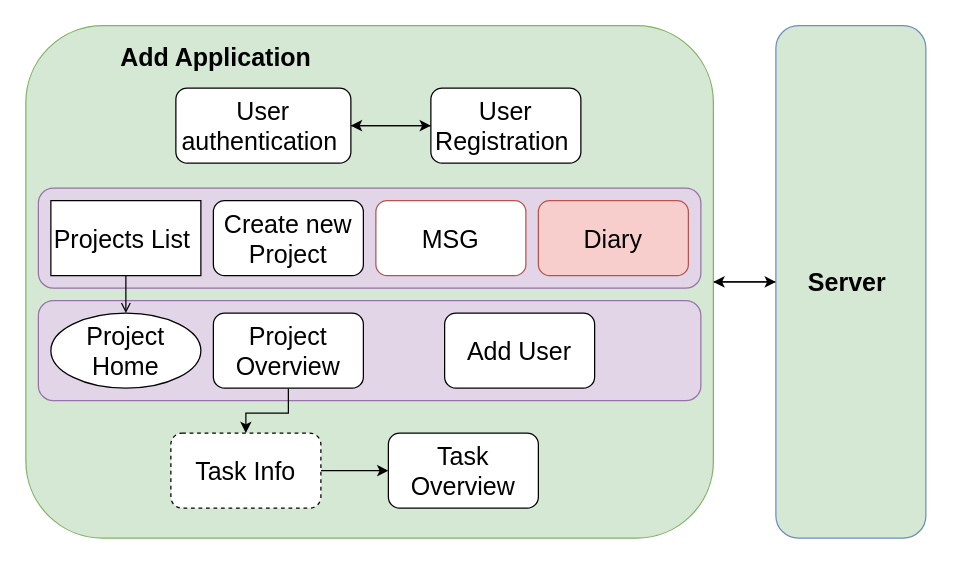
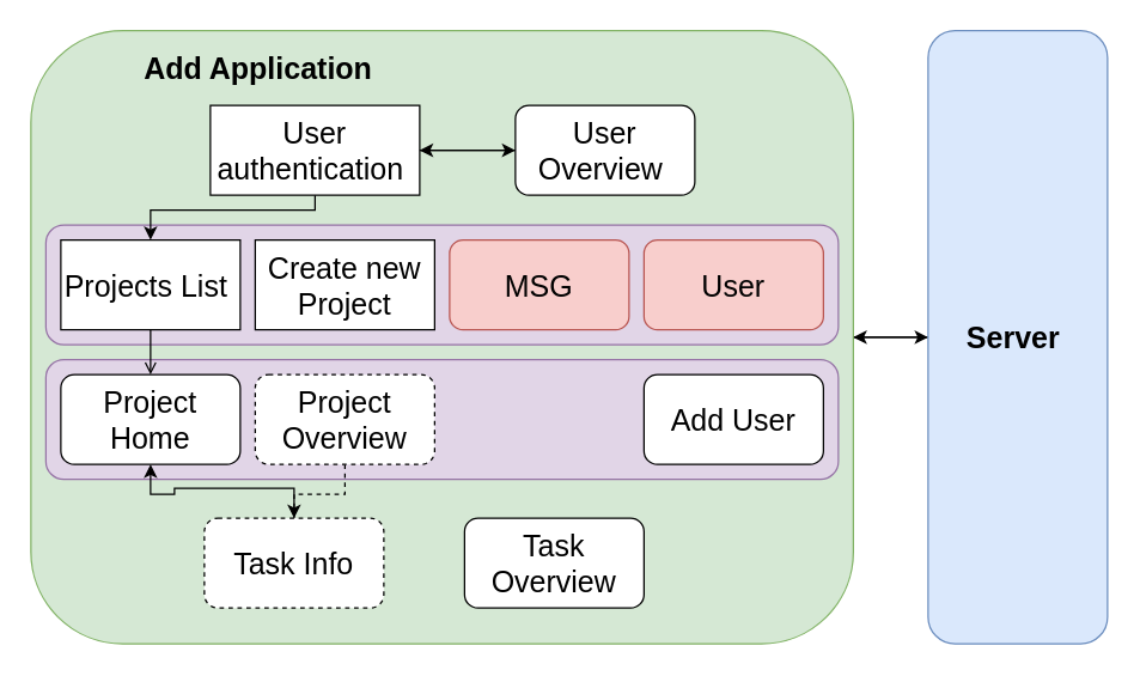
- <mxCell id="10" value="User authentication&amp;nbsp;" style="rounded=1;whiteSpace=wrap;html=1;fontSize=20;fillColor=default;strokeColor=default;fontColor=default;" vertex="1" parent="1"><mxGeometry x="140" y="70" width="140" height="60" as="geometry" /></mxCell>
+ <mxCell id="10" value="User authentication&amp;nbsp;" style="whiteSpace=wrap;html=1;fontSize=20;fillColor=default;strokeColor=default;fontColor=default;rounded=0;" vertex="1" parent="1"><mxGeometry x="140" y="70" width="140" height="60" as="geometry" /></mxCell>
- <mxCell id="12" value="User Registration&amp;nbsp;" style="rounded=1;whiteSpace=wrap;html=1;fontSize=20;fontColor=default;strokeColor=default;fillColor=default;" vertex="1" parent="1"><mxGeometry x="344" y="70" width="120" height="60" as="geometry" /></mxCell>
+ <mxCell id="12" value="User Overview&amp;nbsp;" style="rounded=1;whiteSpace=wrap;html=1;fontSize=20;fontColor=default;strokeColor=default;fillColor=default;" vertex="1" parent="1"><mxGeometry x="344" y="70" width="120" height="60" as="geometry" /></mxCell>
+ <mxCell id="9" style="edgeStyle=orthogonalEdgeStyle;rounded=0;orthogonalLoop=1;jettySize=auto;html=1;fontSize=20;fontColor=default;strokeColor=default;labelBackgroundColor=default;" edge="1" parent="1" source="10" target="15"><mxGeometry relative="1" as="geometry"><Array as="points"><mxPoint x="210" y="140" /><mxPoint x="100" y="140" /></Array></mxGeometry></mxCell>
- <mxCell id="16" value="Create new Project" style="rounded=1;whiteSpace=wrap;html=1;fontSize=20;fontColor=default;strokeColor=default;fillColor=default;" vertex="1" parent="1"><mxGeometry x="170" y="160" width="120" height="60" as="geometry" /></mxCell>
+ <mxCell id="16" value="Create new Project" style="whiteSpace=wrap;html=1;fontSize=20;fontColor=default;strokeColor=default;fillColor=default;rounded=0;" vertex="1" parent="1"><mxGeometry x="170" y="160" width="120" height="60" as="geometry" /></mxCell>
- <mxCell id="17" value="MSG" style="rounded=1;whiteSpace=wrap;html=1;fontSize=20;strokeColor=#b85450;fillColor=#ffffff;fontColor=default;" vertex="1" parent="1"><mxGeometry x="300" y="160" width="120" height="60" as="geometry" /></mxCell>
+ <mxCell id="17" value="MSG" style="rounded=1;whiteSpace=wrap;html=1;fontSize=20;strokeColor=#b85450;fillColor=#f8cecc;fontColor=default;" vertex="1" parent="1"><mxGeometry x="300" y="160" width="120" height="60" as="geometry" /></mxCell>
- <mxCell id="18" value="Diary" style="rounded=1;whiteSpace=wrap;html=1;fontSize=20;strokeColor=#b85450;fillColor=#f8cecc;fontColor=default;" vertex="1" parent="1"><mxGeometry x="430" y="160" width="120" height="60" as="geometry" /></mxCell>
+ <mxCell id="18" value="User" style="rounded=1;whiteSpace=wrap;html=1;fontSize=20;strokeColor=#b85450;fillColor=#f8cecc;fontColor=default;" vertex="1" parent="1"><mxGeometry x="430" y="160" width="120" height="60" as="geometry" /></mxCell>
- <mxCell id="5" value="&lt;font style=&quot;font-size: 20px&quot;&gt;&lt;b&gt;Server&amp;nbsp;&lt;/b&gt;&lt;/font&gt;" style="rounded=1;whiteSpace=wrap;html=1;strokeColor=#6c8ebf;fillColor=#d5e8d4;fontColor=default;" vertex="1" parent="1"><mxGeometry x="620" y="20" width="120" height="410" as="geometry" /></mxCell>
+ <mxCell id="5" value="&lt;font style=&quot;font-size: 20px&quot;&gt;&lt;b&gt;Server&amp;nbsp;&lt;/b&gt;&lt;/font&gt;" style="rounded=1;whiteSpace=wrap;html=1;strokeColor=#6c8ebf;fillColor=#dae8fc;fontColor=default;" vertex="1" parent="1"><mxGeometry x="620" y="20" width="120" height="410" as="geometry" /></mxCell>
- <mxCell id="19" value="Project Home" style="ellipse;whiteSpace=wrap;html=1;fontSize=20;fontColor=default;strokeColor=default;fillColor=default;" vertex="1" parent="1"><mxGeometry x="40" y="250" width="120" height="60" as="geometry" /></mxCell>
+ <mxCell id="19" value="Project Home" style="rounded=1;whiteSpace=wrap;html=1;fontSize=20;fontColor=default;strokeColor=default;fillColor=default;" vertex="1" parent="1"><mxGeometry x="40" y="250" width="120" height="60" as="geometry" /></mxCell>
- <mxCell id="21" value="Project Overview" style="rounded=1;whiteSpace=wrap;html=1;fontSize=20;fontColor=default;strokeColor=default;fillColor=default;" vertex="1" parent="1"><mxGeometry x="170" y="250" width="120" height="60" as="geometry" /></mxCell>
+ <mxCell id="21" value="Project Overview" style="rounded=1;whiteSpace=wrap;html=1;fontSize=20;fontColor=default;strokeColor=default;fillColor=default;dashed=1;" vertex="1" parent="1"><mxGeometry x="170" y="250" width="120" height="60" as="geometry" /></mxCell>
- <mxCell id="22" value="Add User" style="rounded=1;whiteSpace=wrap;html=1;fontSize=20;fontColor=default;strokeColor=default;fillColor=default;" vertex="1" parent="1"><mxGeometry x="355" y="250" width="120" height="60" as="geometry" /></mxCell>
+ <mxCell id="22" value="Add User" style="rounded=1;whiteSpace=wrap;html=1;fontSize=20;fontColor=default;strokeColor=default;fillColor=default;" vertex="1" parent="1"><mxGeometry x="430" y="250" width="120" height="60" as="geometry" /></mxCell>
- <mxCell id="20" style="edgeStyle=orthogonalEdgeStyle;rounded=0;orthogonalLoop=1;jettySize=auto;html=1;labelBackgroundColor=default;fontSize=20;fontColor=default;strokeColor=default;" edge="1" parent="1" source="21" target="24"><mxGeometry relative="1" as="geometry" /></mxCell>
+ <mxCell id="20" style="edgeStyle=orthogonalEdgeStyle;rounded=0;orthogonalLoop=1;jettySize=auto;html=1;labelBackgroundColor=default;fontSize=20;fontColor=default;strokeColor=default;dashed=1;" edge="1" parent="1" source="21" target="24"><mxGeometry relative="1" as="geometry" /></mxCell>
- <mxCell id="23" style="edgeStyle=orthogonalEdgeStyle;rounded=0;orthogonalLoop=1;jettySize=auto;html=1;labelBackgroundColor=default;fontSize=20;fontColor=default;strokeColor=default;" edge="1" parent="1" source="24" target="25"><mxGeometry relative="1" as="geometry" /></mxCell>
+ <mxCell id="23" style="edgeStyle=orthogonalEdgeStyle;rounded=0;orthogonalLoop=1;jettySize=auto;html=1;labelBackgroundColor=default;fontSize=20;fontColor=default;strokeColor=default;" edge="1" parent="1" source="24" target="19"><mxGeometry relative="1" as="geometry" /></mxCell>
